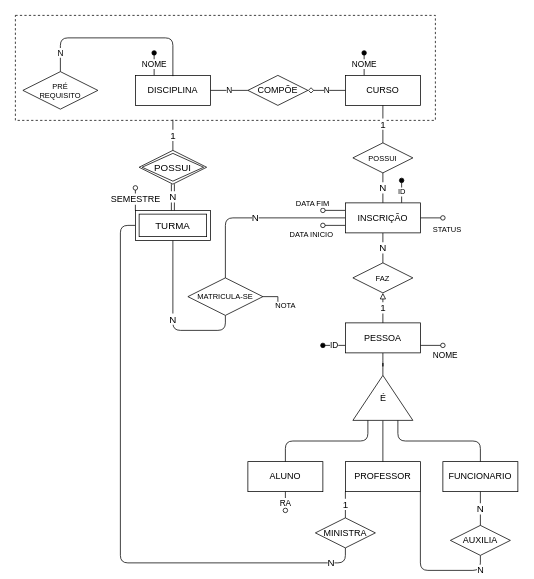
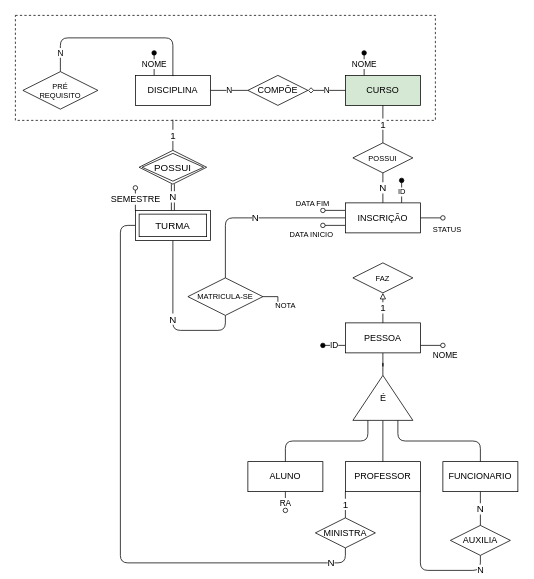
- <mxCell id="5" value="CURSO" style="whiteSpace=wrap;html=1;align=center;" parent="3" vertex="1"><mxGeometry y="30" width="100" height="40" as="geometry" /></mxCell>
+ <mxCell id="5" value="CURSO" style="whiteSpace=wrap;html=1;align=center;fillColor=#d5e8d4;" parent="3" vertex="1"><mxGeometry y="30" width="100" height="40" as="geometry" /></mxCell>
- <mxCell id="42" value="N" style="edgeStyle=orthogonalEdgeStyle;orthogonalLoop=1;jettySize=auto;html=1;endArrow=none;endFill=0;fontSize=13;" edge="1" parent="1" source="48" target="49"><mxGeometry relative="1" as="geometry" /></mxCell>
